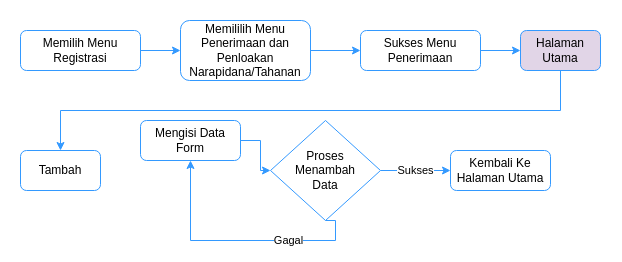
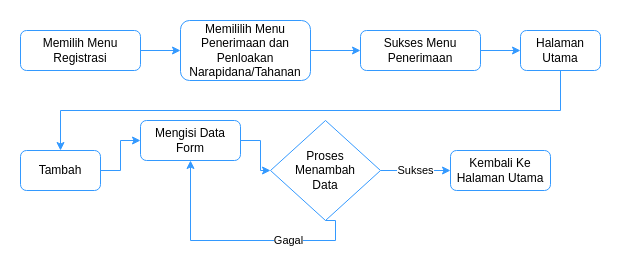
- <mxCell id="17" value="Halaman Utama" style="rounded=1;whiteSpace=wrap;html=1;strokeColor=#3399FF;fillColor=#e1d5e7;" vertex="1" parent="1"><mxGeometry x="520" y="30" width="80" height="40" as="geometry" /></mxCell>
+ <mxCell id="17" value="Halaman Utama" style="rounded=1;whiteSpace=wrap;html=1;strokeColor=#3399FF;" vertex="1" parent="1"><mxGeometry x="520" y="30" width="80" height="40" as="geometry" /></mxCell>
+ <mxCell id="2" style="edgeStyle=orthogonalEdgeStyle;rounded=0;orthogonalLoop=1;jettySize=auto;html=1;exitX=1;exitY=0.5;exitDx=0;exitDy=0;entryX=0;entryY=0.5;entryDx=0;entryDy=0;strokeColor=#3399FF;" edge="1" parent="1" source="3" target="5"><mxGeometry relative="1" as="geometry" /></mxCell>
